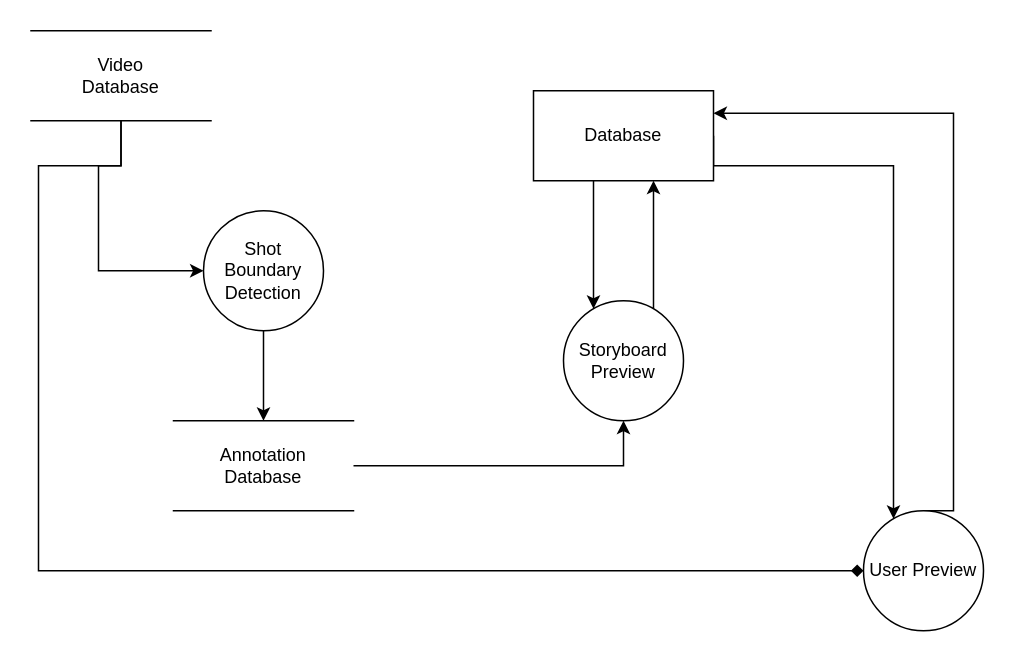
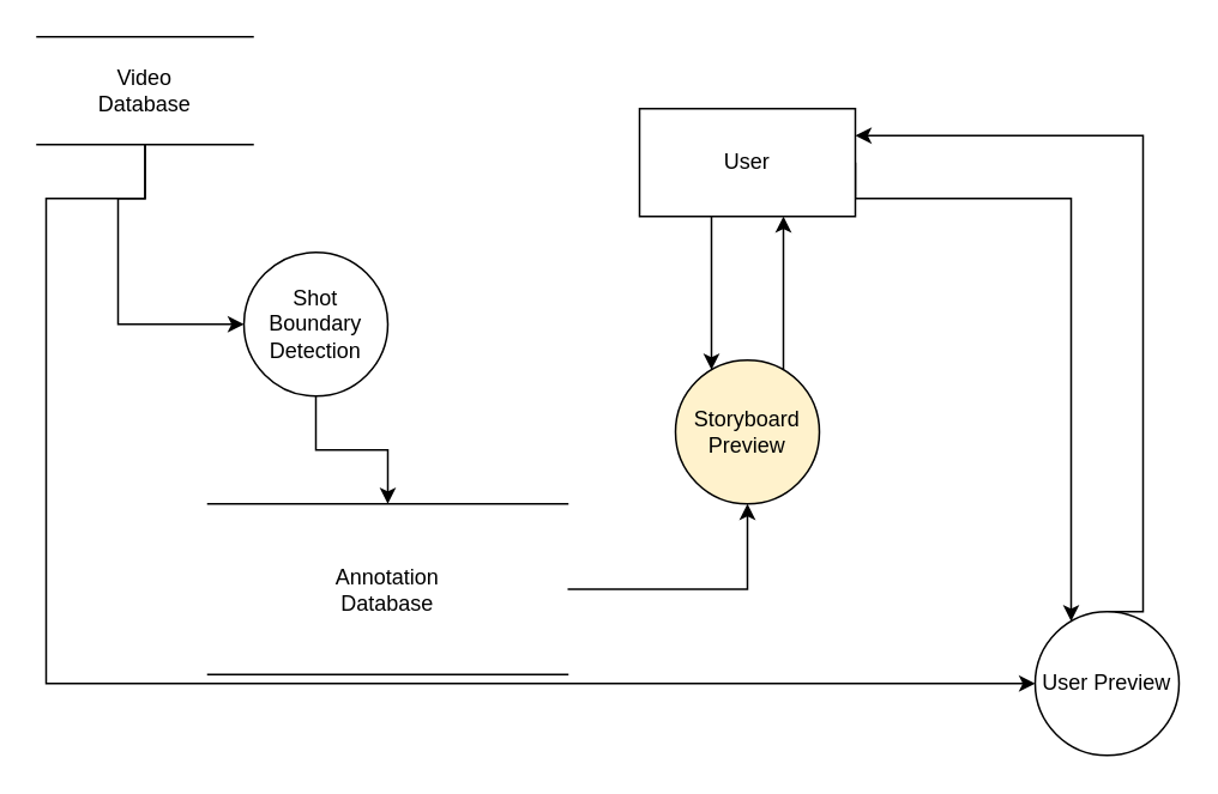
- <mxCell id="7" value="Database" style="rounded=0;whiteSpace=wrap;html=1;" vertex="1" parent="1"><mxGeometry x="355" y="60" width="120" height="60" as="geometry" /></mxCell>
+ <mxCell id="7" value="User" style="rounded=0;whiteSpace=wrap;html=1;" vertex="1" parent="1"><mxGeometry x="355" y="60" width="120" height="60" as="geometry" /></mxCell>
- <mxCell id="11" value="Storyboard Preview" style="ellipse;whiteSpace=wrap;html=1;aspect=fixed;" vertex="1" parent="1"><mxGeometry x="375" y="200" width="80" height="80" as="geometry" /></mxCell>
+ <mxCell id="11" value="Storyboard Preview" style="ellipse;whiteSpace=wrap;html=1;aspect=fixed;fillColor=#fff2cc;" vertex="1" parent="1"><mxGeometry x="375" y="200" width="80" height="80" as="geometry" /></mxCell>
- <mxCell id="15" value="Annotation&lt;br&gt;Database" style="shape=partialRectangle;whiteSpace=wrap;html=1;left=0;right=0;fillColor=none;" vertex="1" parent="1"><mxGeometry x="115" y="280" width="120" height="60" as="geometry" /></mxCell>
+ <mxCell id="15" value="Annotation&lt;br&gt;Database" style="shape=partialRectangle;whiteSpace=wrap;html=1;left=0;right=0;fillColor=none;" vertex="1" parent="1"><mxGeometry x="115" y="280" width="200" height="95" as="geometry" /></mxCell>
- <mxCell id="3" style="edgeStyle=orthogonalEdgeStyle;rounded=0;orthogonalLoop=1;jettySize=auto;html=1;exitX=0.5;exitY=1;exitDx=0;exitDy=0;entryX=0;entryY=0.5;entryDx=0;entryDy=0;endArrow=diamond;" edge="1" parent="1" source="4" target="9"><mxGeometry relative="1" as="geometry"><mxPoint x="55" y="420" as="targetPoint" /><Array as="points"><mxPoint x="25" y="110" /><mxPoint x="25" y="380" /></Array></mxGeometry></mxCell>
+ <mxCell id="3" style="edgeStyle=orthogonalEdgeStyle;rounded=0;orthogonalLoop=1;jettySize=auto;html=1;exitX=0.5;exitY=1;exitDx=0;exitDy=0;entryX=0;entryY=0.5;entryDx=0;entryDy=0;" edge="1" parent="1" source="4" target="9"><mxGeometry relative="1" as="geometry"><mxPoint x="55" y="420" as="targetPoint" /><Array as="points"><mxPoint x="25" y="110" /><mxPoint x="25" y="380" /></Array></mxGeometry></mxCell>
